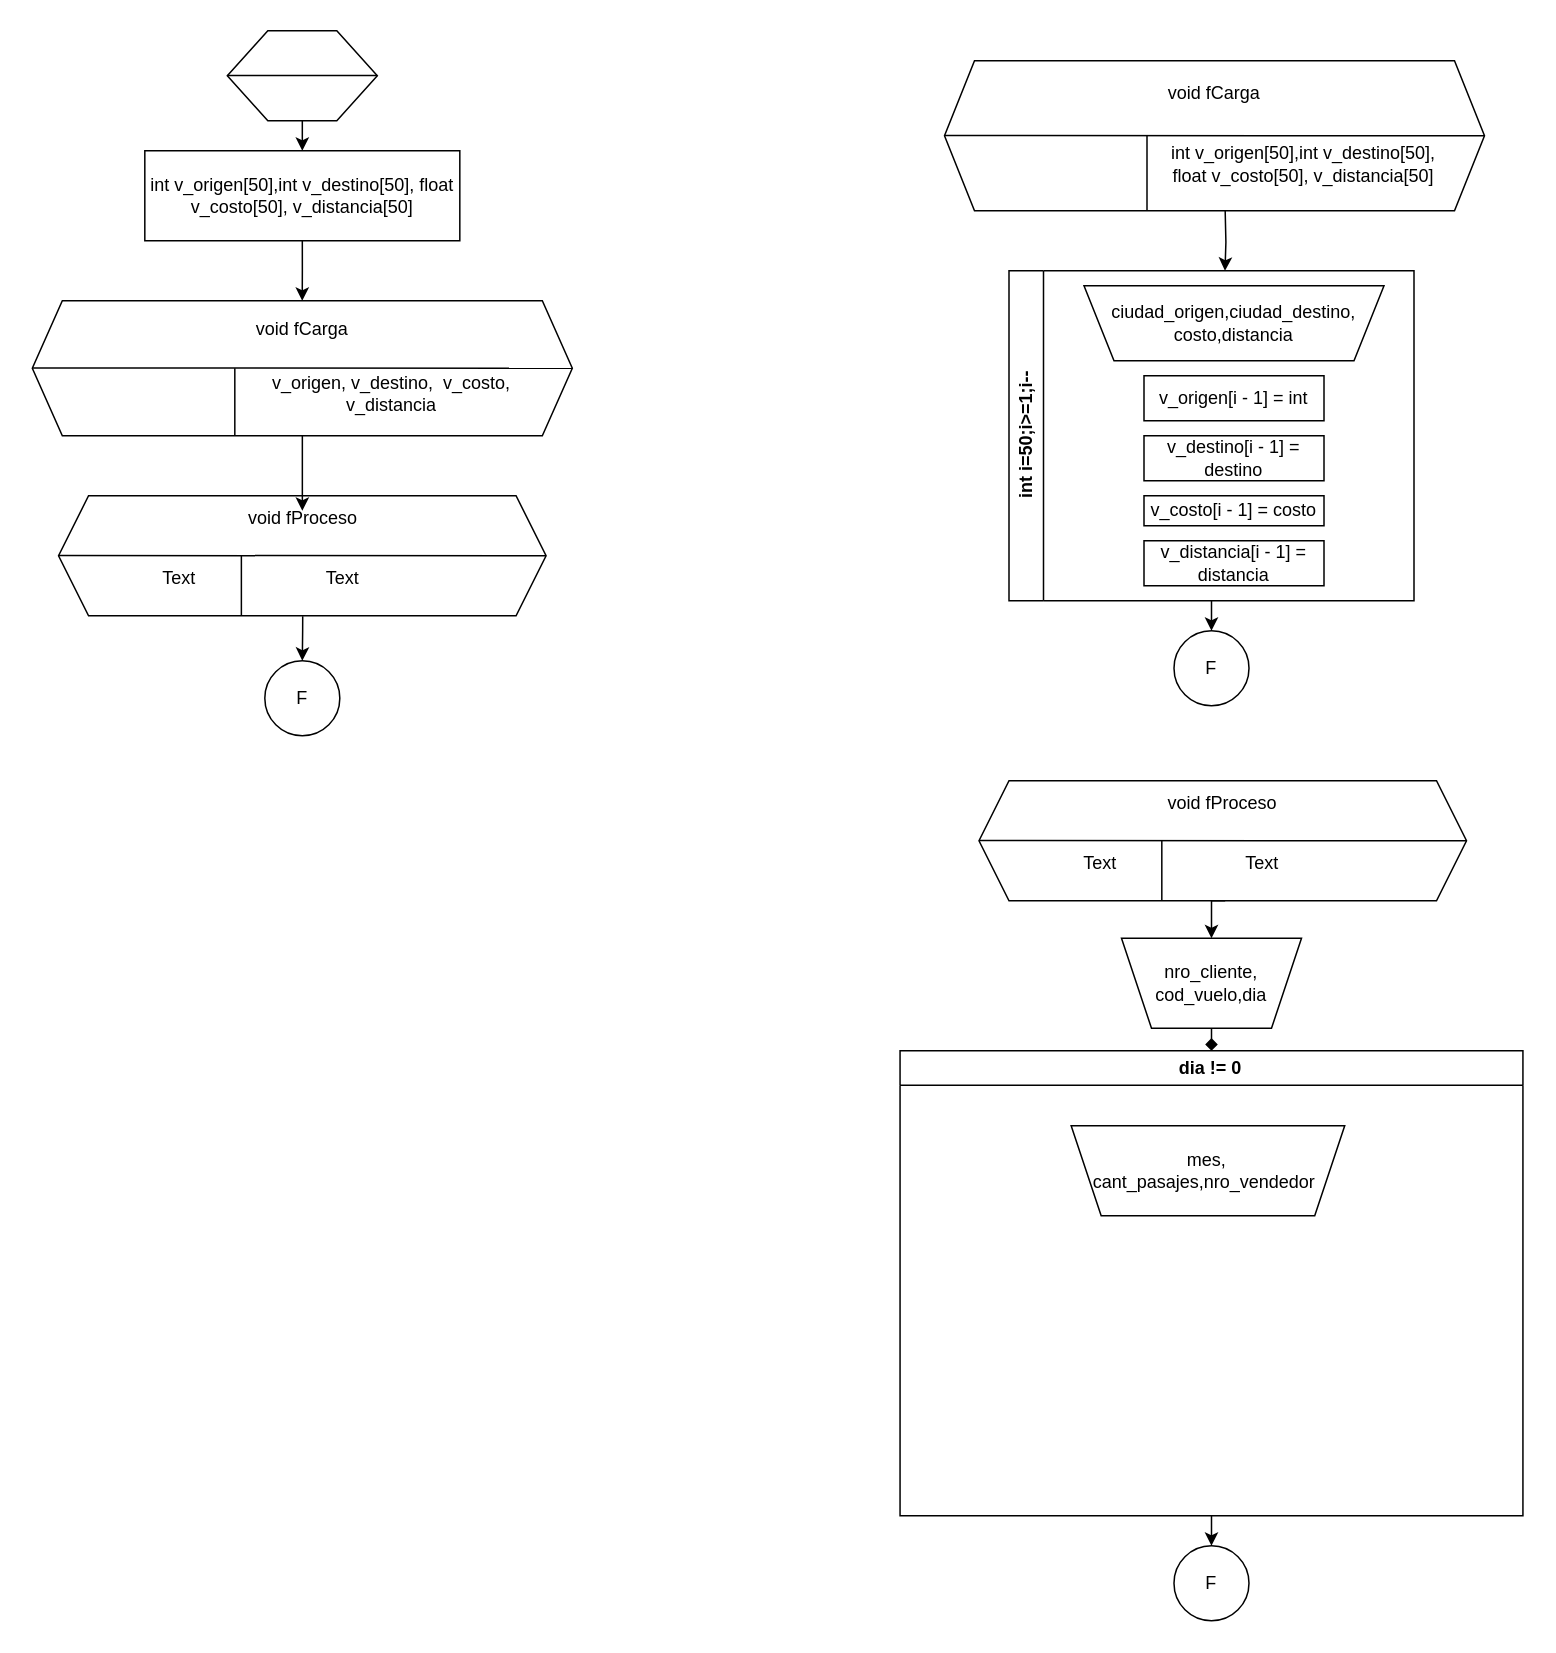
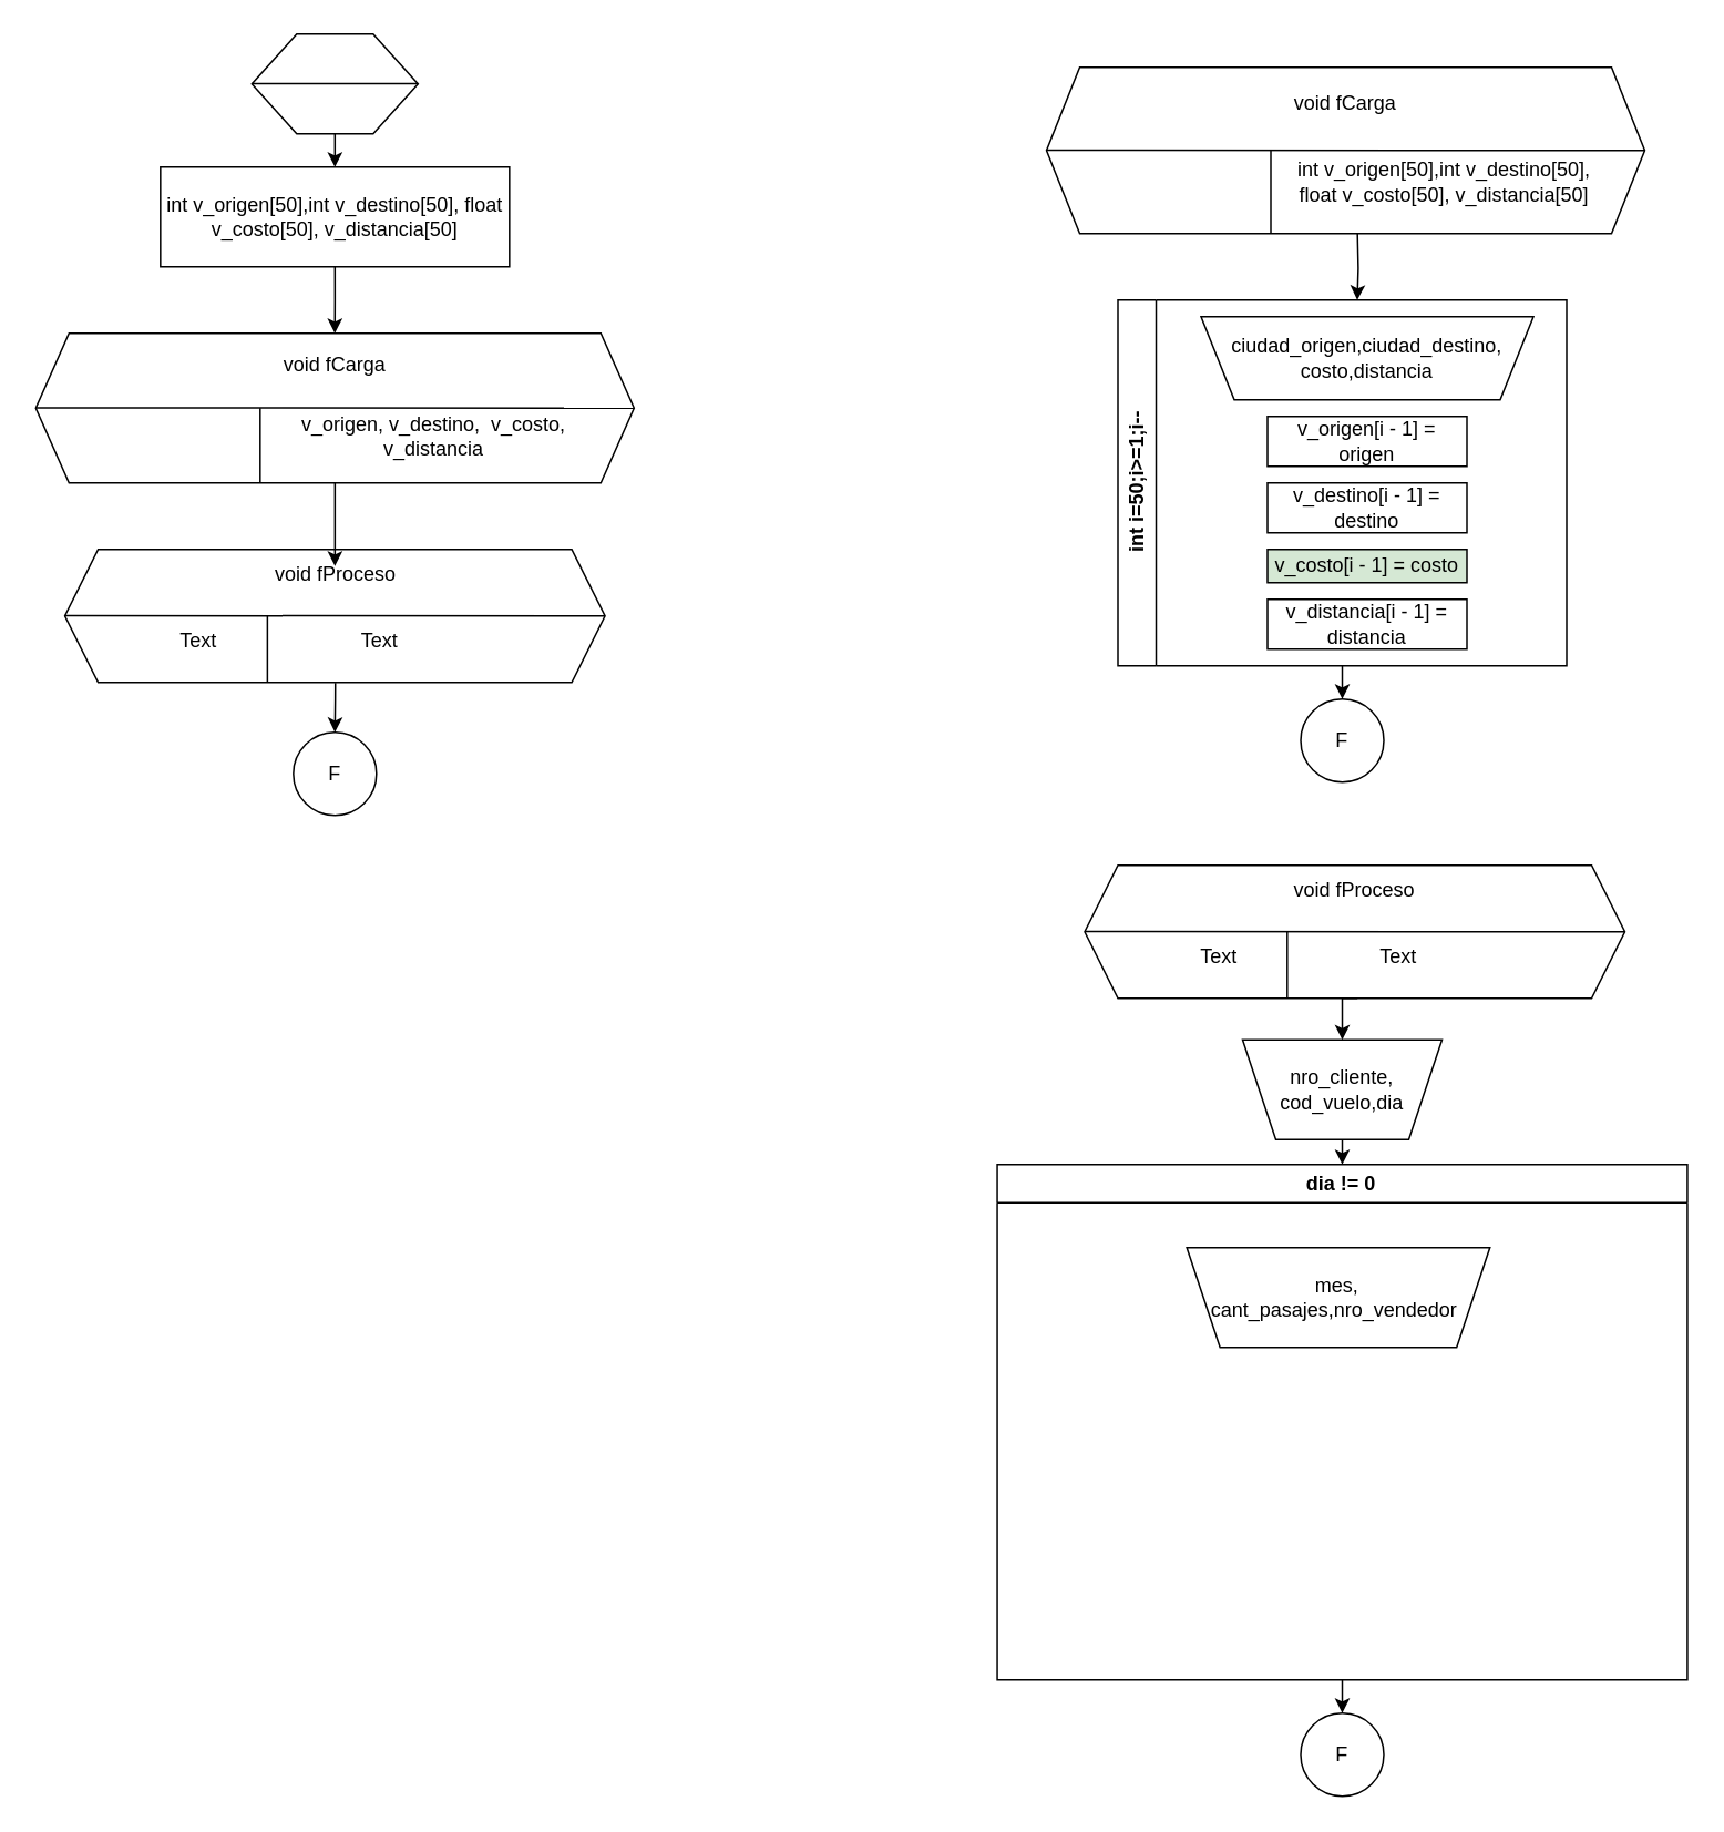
- <mxCell id="8" value="v_origen[i - 1] = int" style="whiteSpace=wrap;html=1;" parent="6" vertex="1"><mxGeometry x="90" y="70" width="120" height="30" as="geometry" /></mxCell>
+ <mxCell id="8" value="v_origen[i - 1] = origen" style="whiteSpace=wrap;html=1;" parent="6" vertex="1"><mxGeometry x="90" y="70" width="120" height="30" as="geometry" /></mxCell>
- <mxCell id="10" value="v_costo[i - 1] = costo" style="whiteSpace=wrap;html=1;" parent="6" vertex="1"><mxGeometry x="90" y="150" width="120" height="20" as="geometry" /></mxCell>
+ <mxCell id="10" value="v_costo[i - 1] = costo" style="whiteSpace=wrap;html=1;fillColor=#d5e8d4;" parent="6" vertex="1"><mxGeometry x="90" y="150" width="120" height="20" as="geometry" /></mxCell>
- <mxCell id="17" style="edgeStyle=orthogonalEdgeStyle;rounded=0;orthogonalLoop=1;jettySize=auto;html=1;exitX=0.5;exitY=0;exitDx=0;exitDy=0;entryX=0.5;entryY=0;entryDx=0;entryDy=0;endArrow=diamond;" parent="1" source="18" target="15" edge="1"><mxGeometry relative="1" as="geometry" /></mxCell>
+ <mxCell id="17" style="edgeStyle=orthogonalEdgeStyle;rounded=0;orthogonalLoop=1;jettySize=auto;html=1;exitX=0.5;exitY=0;exitDx=0;exitDy=0;entryX=0.5;entryY=0;entryDx=0;entryDy=0;" parent="1" source="18" target="15" edge="1"><mxGeometry relative="1" as="geometry" /></mxCell>
